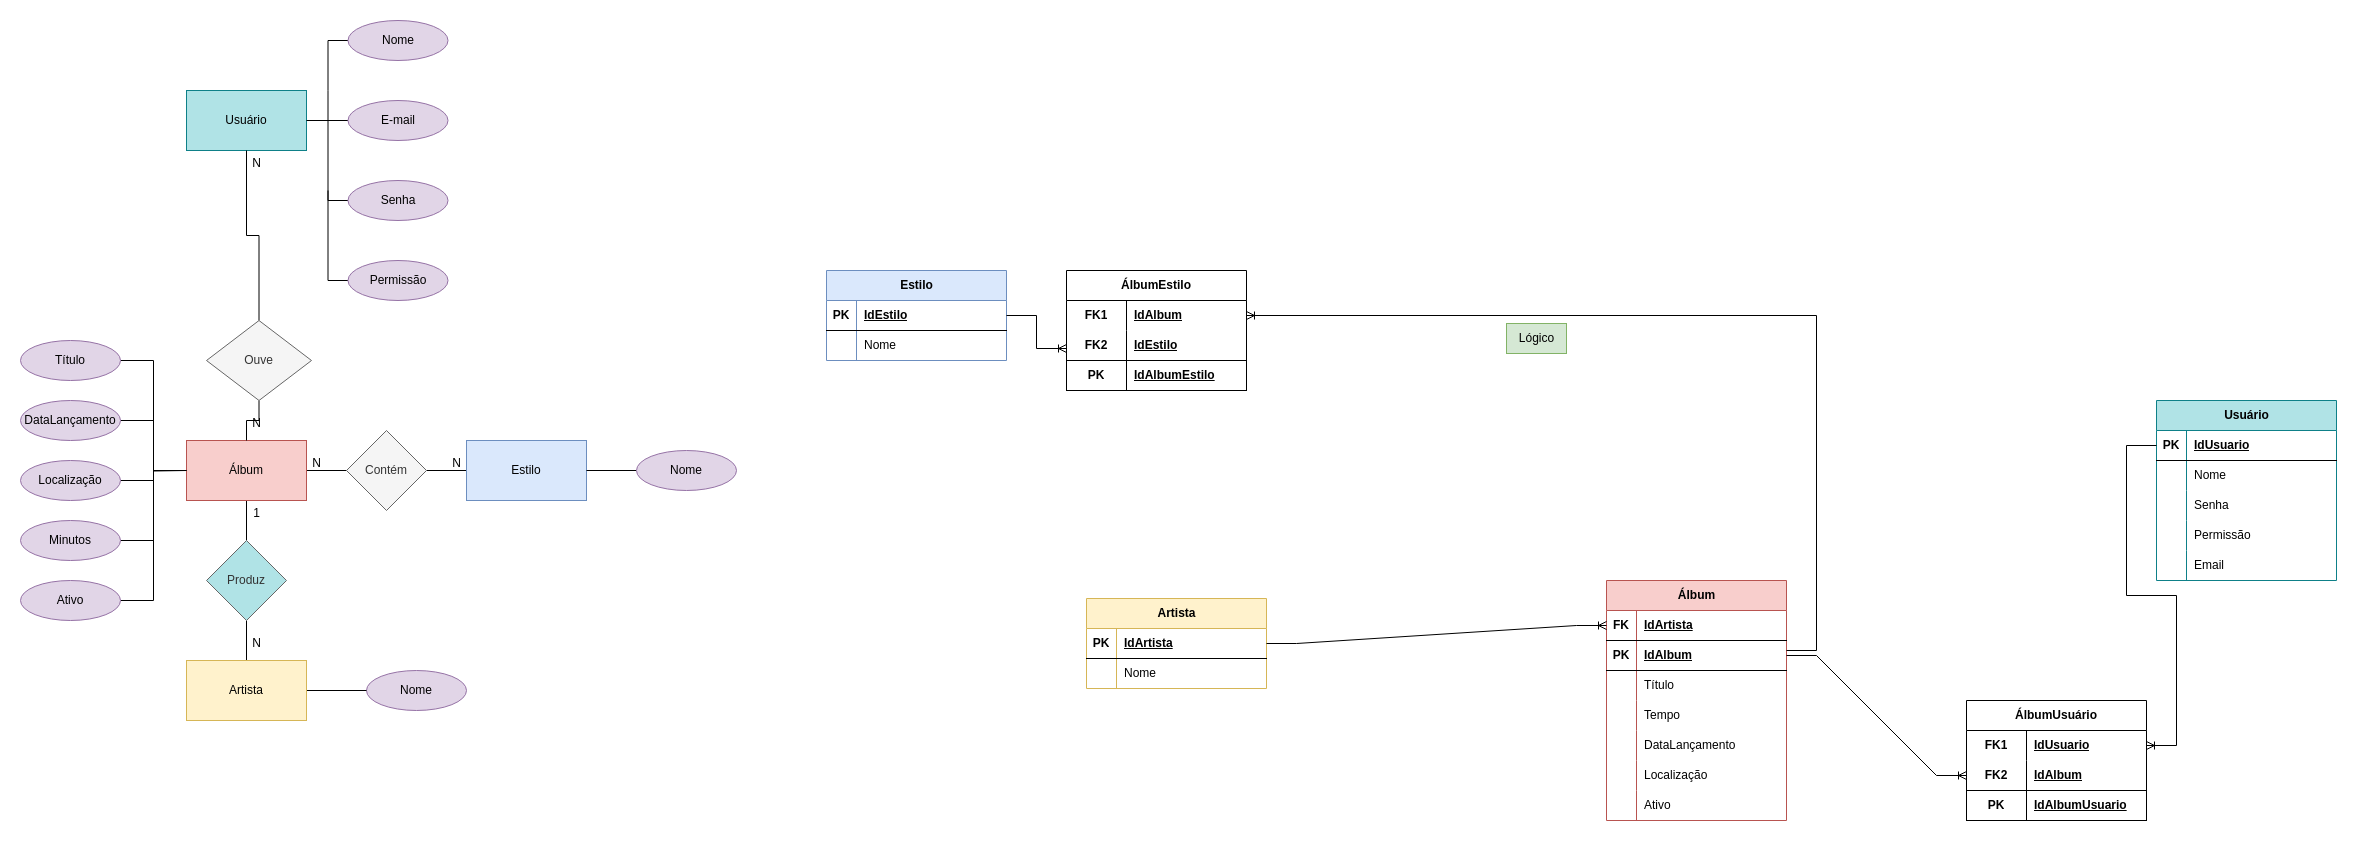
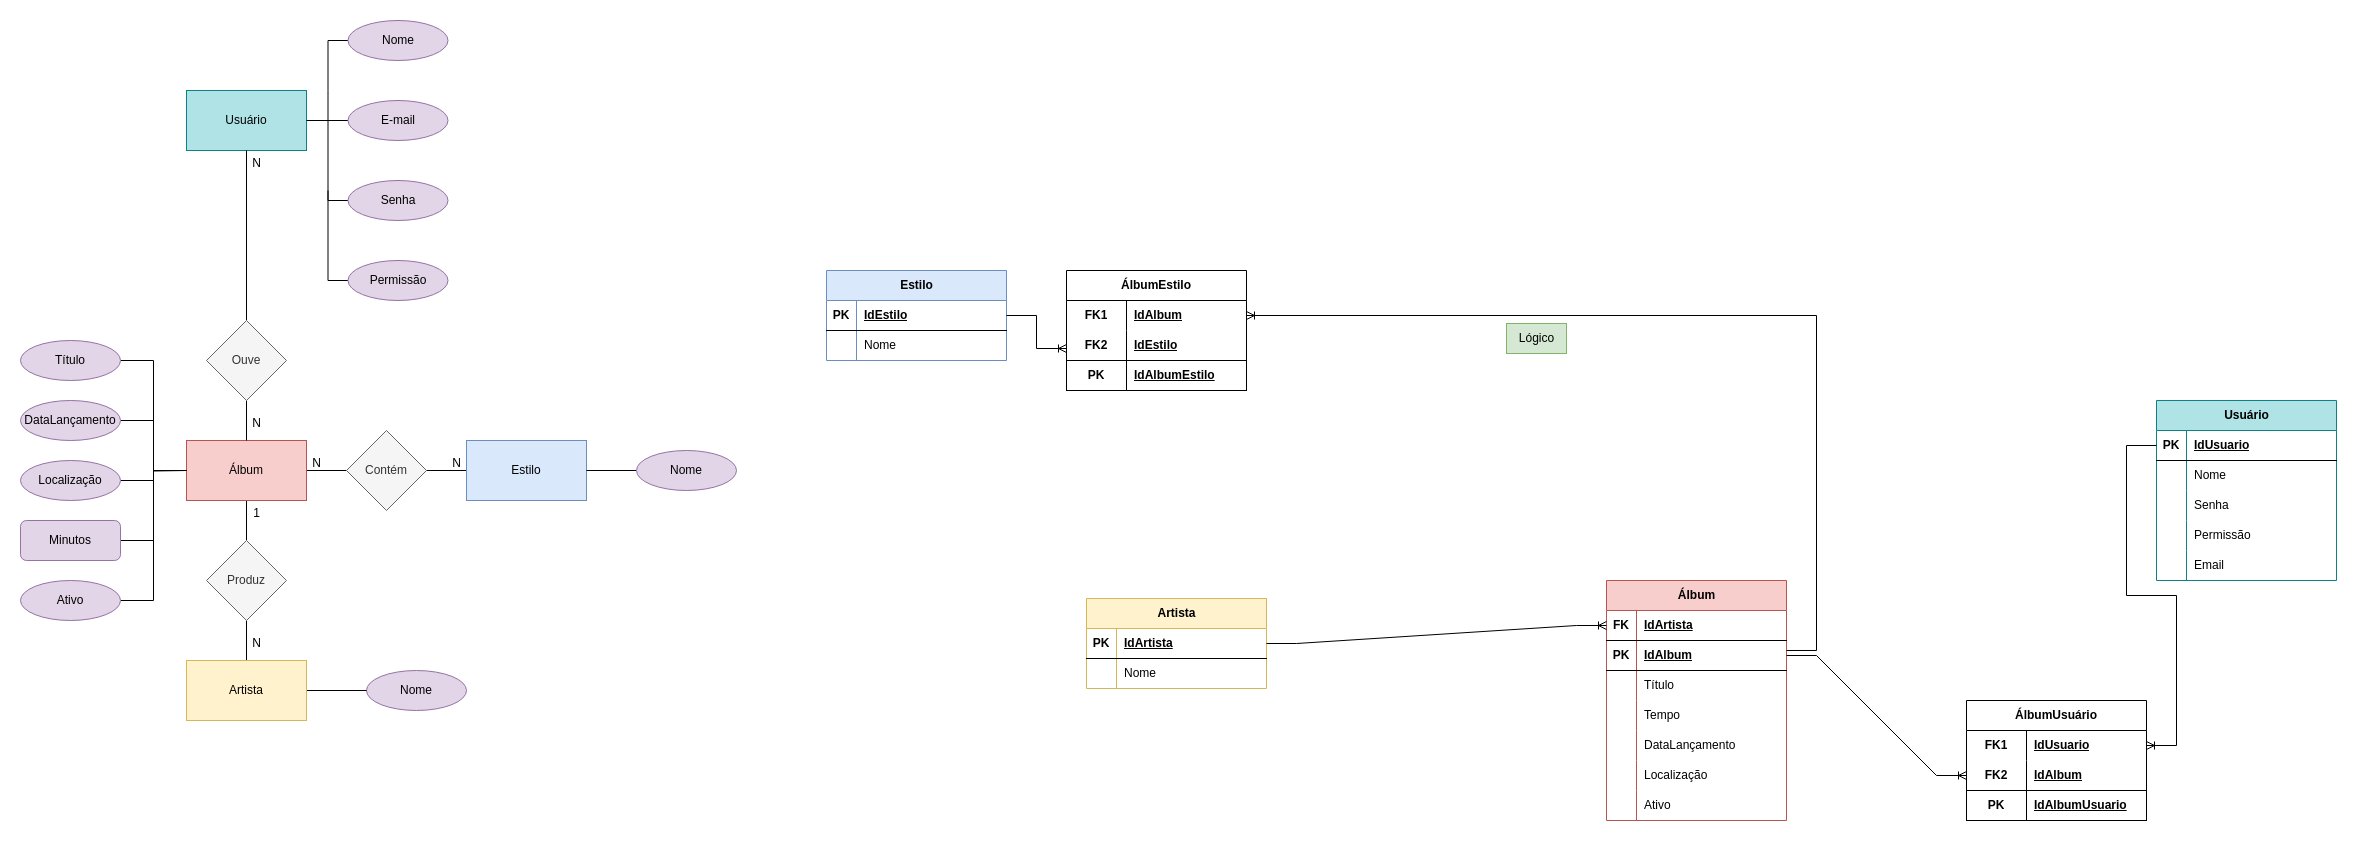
- <mxCell id="40" value="Ouve" style="rhombus;whiteSpace=wrap;html=1;fillColor=#f5f5f5;fontColor=#333333;strokeColor=#666666;" vertex="1" parent="1"><mxGeometry x="206" y="320" width="105" height="80" as="geometry" /></mxCell>
+ <mxCell id="40" value="Ouve" style="rhombus;whiteSpace=wrap;html=1;fillColor=#f5f5f5;fontColor=#333333;strokeColor=#666666;" vertex="1" parent="1"><mxGeometry x="206" y="320" width="80" height="80" as="geometry" /></mxCell>
- <mxCell id="11" value="Minutos" style="ellipse;whiteSpace=wrap;html=1;fillColor=#e1d5e7;strokeColor=#9673a6;" parent="1" vertex="1"><mxGeometry x="20" y="520" width="100" height="40" as="geometry" /></mxCell>
+ <mxCell id="11" value="Minutos" style="whiteSpace=wrap;html=1;fillColor=#e1d5e7;strokeColor=#9673a6;rounded=1;" parent="1" vertex="1"><mxGeometry x="20" y="520" width="100" height="40" as="geometry" /></mxCell>
- <mxCell id="17" value="Produz" style="rhombus;whiteSpace=wrap;html=1;fillColor=#b0e3e6;fontColor=#333333;strokeColor=#666666;" parent="1" vertex="1"><mxGeometry x="206" y="540" width="80" height="80" as="geometry" /></mxCell>
+ <mxCell id="17" value="Produz" style="rhombus;whiteSpace=wrap;html=1;fillColor=#f5f5f5;fontColor=#333333;strokeColor=#666666;" parent="1" vertex="1"><mxGeometry x="206" y="540" width="80" height="80" as="geometry" /></mxCell>
